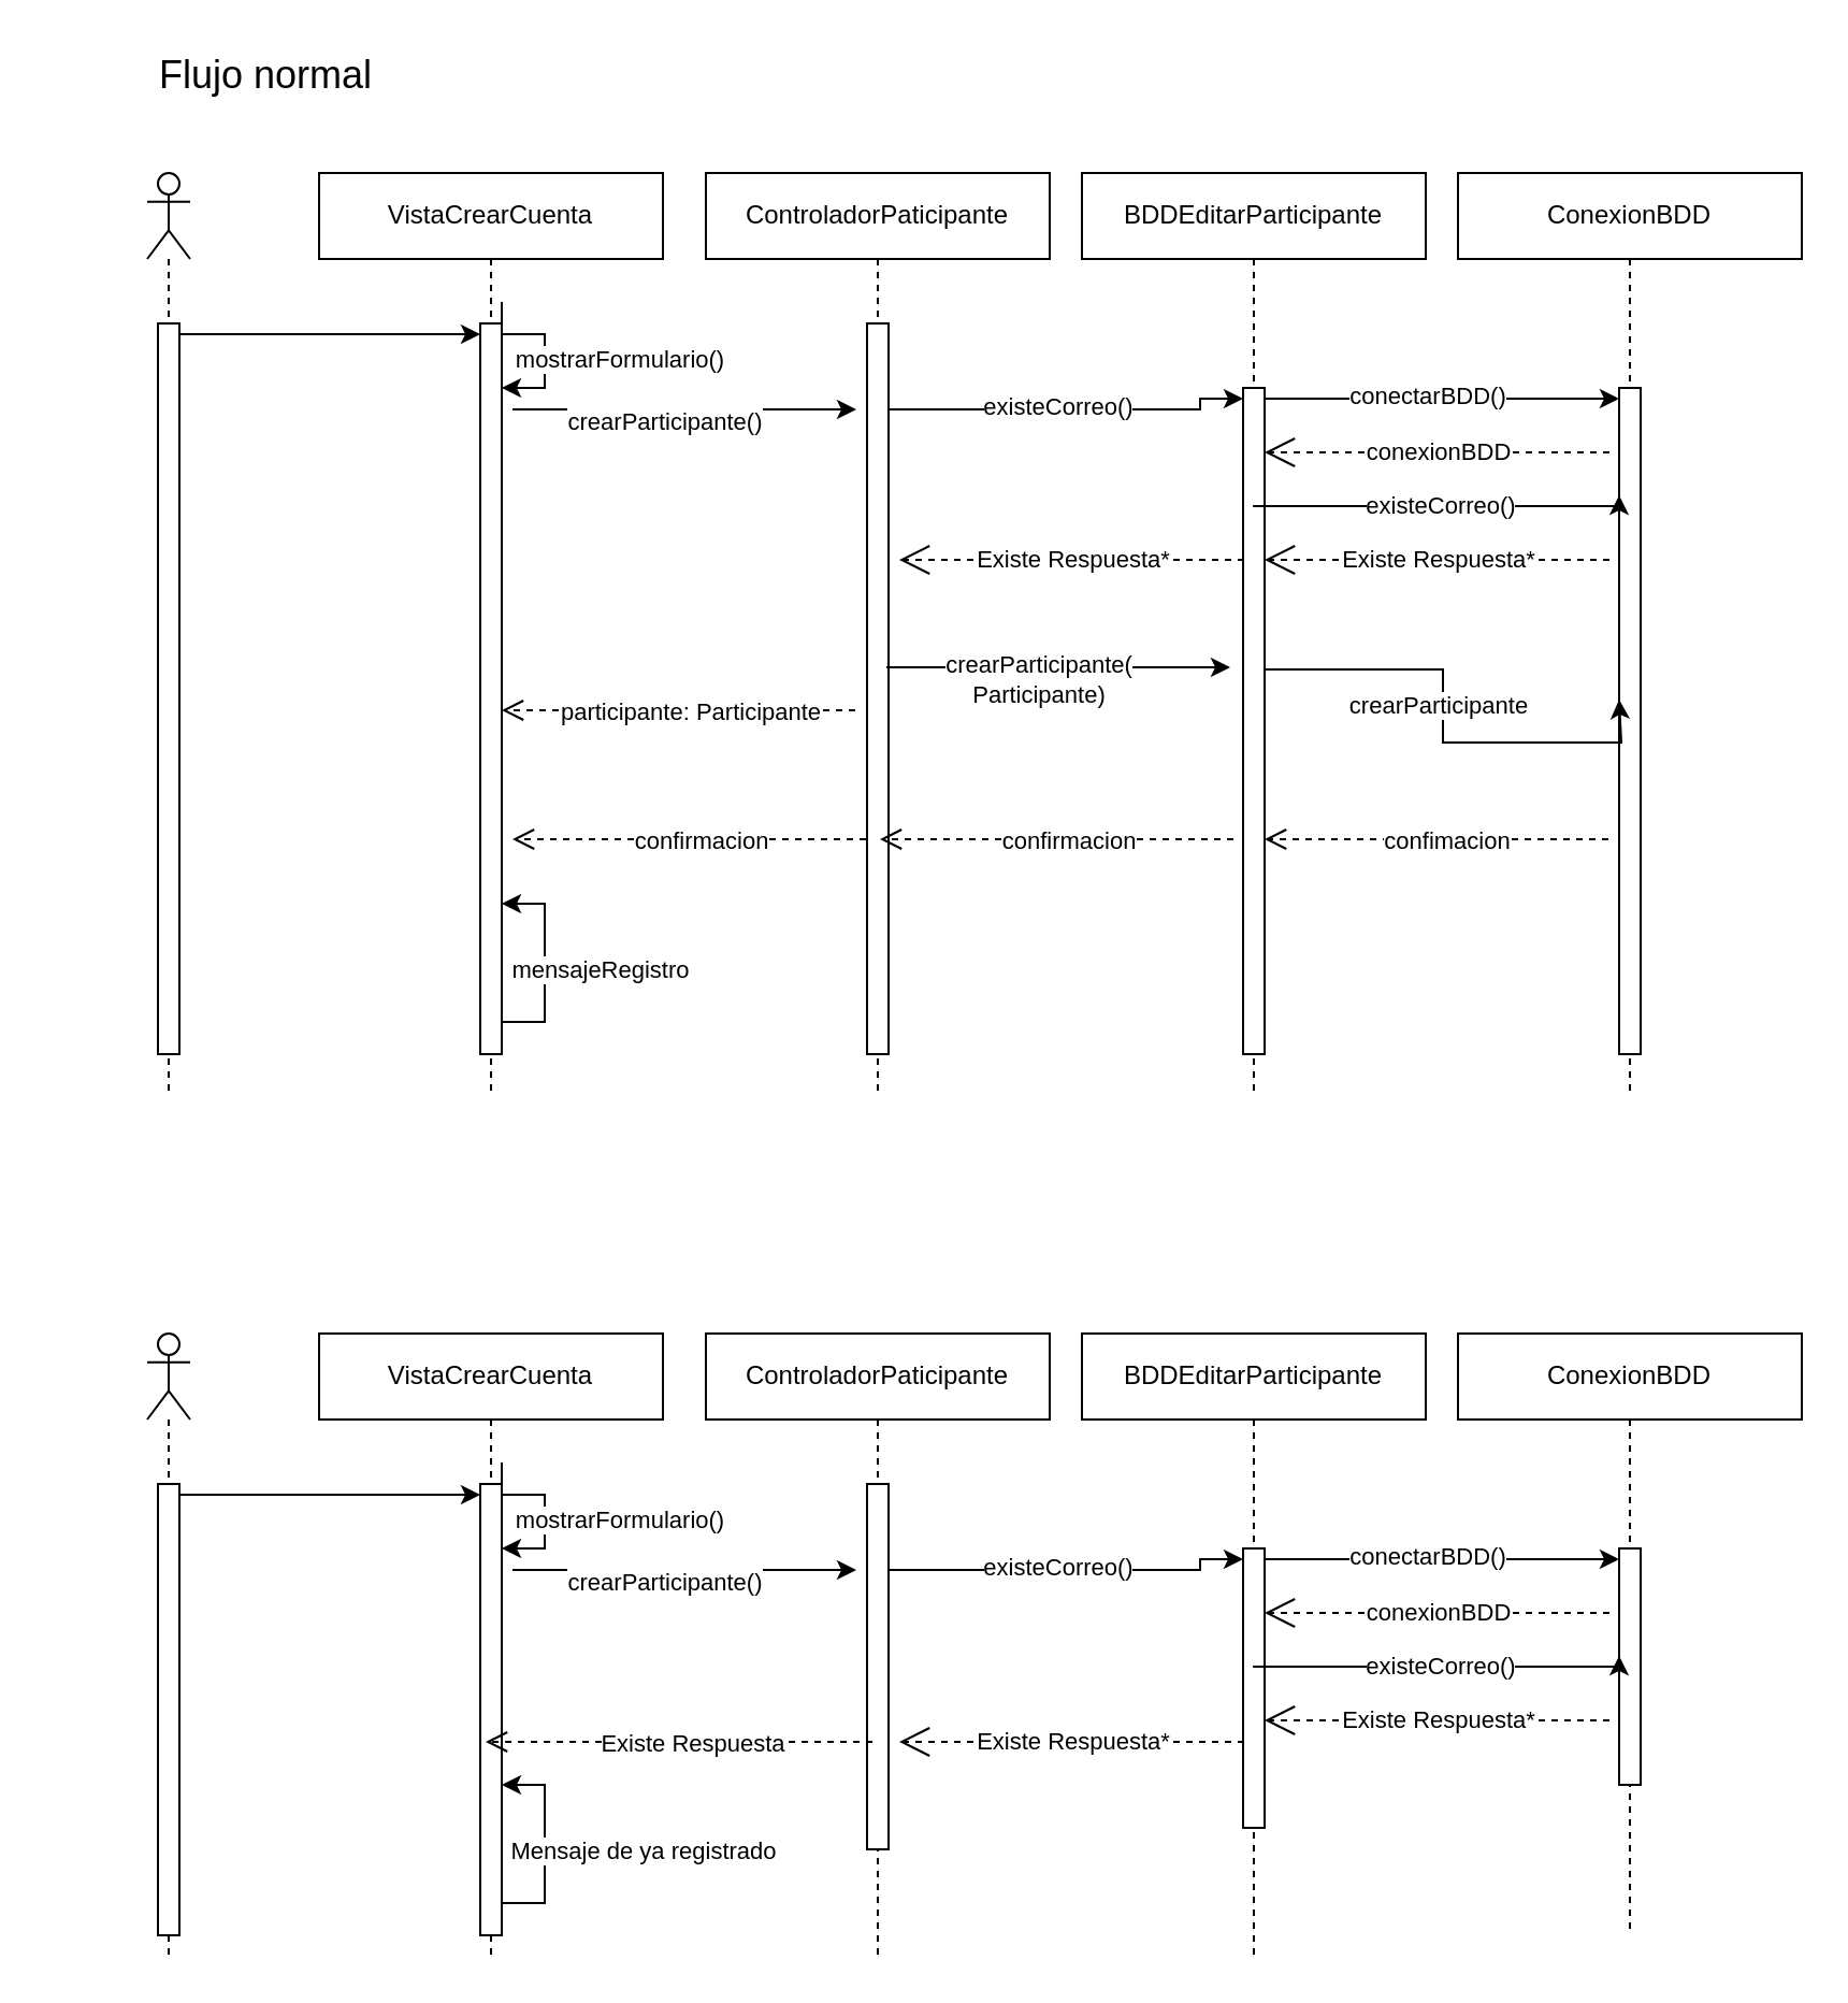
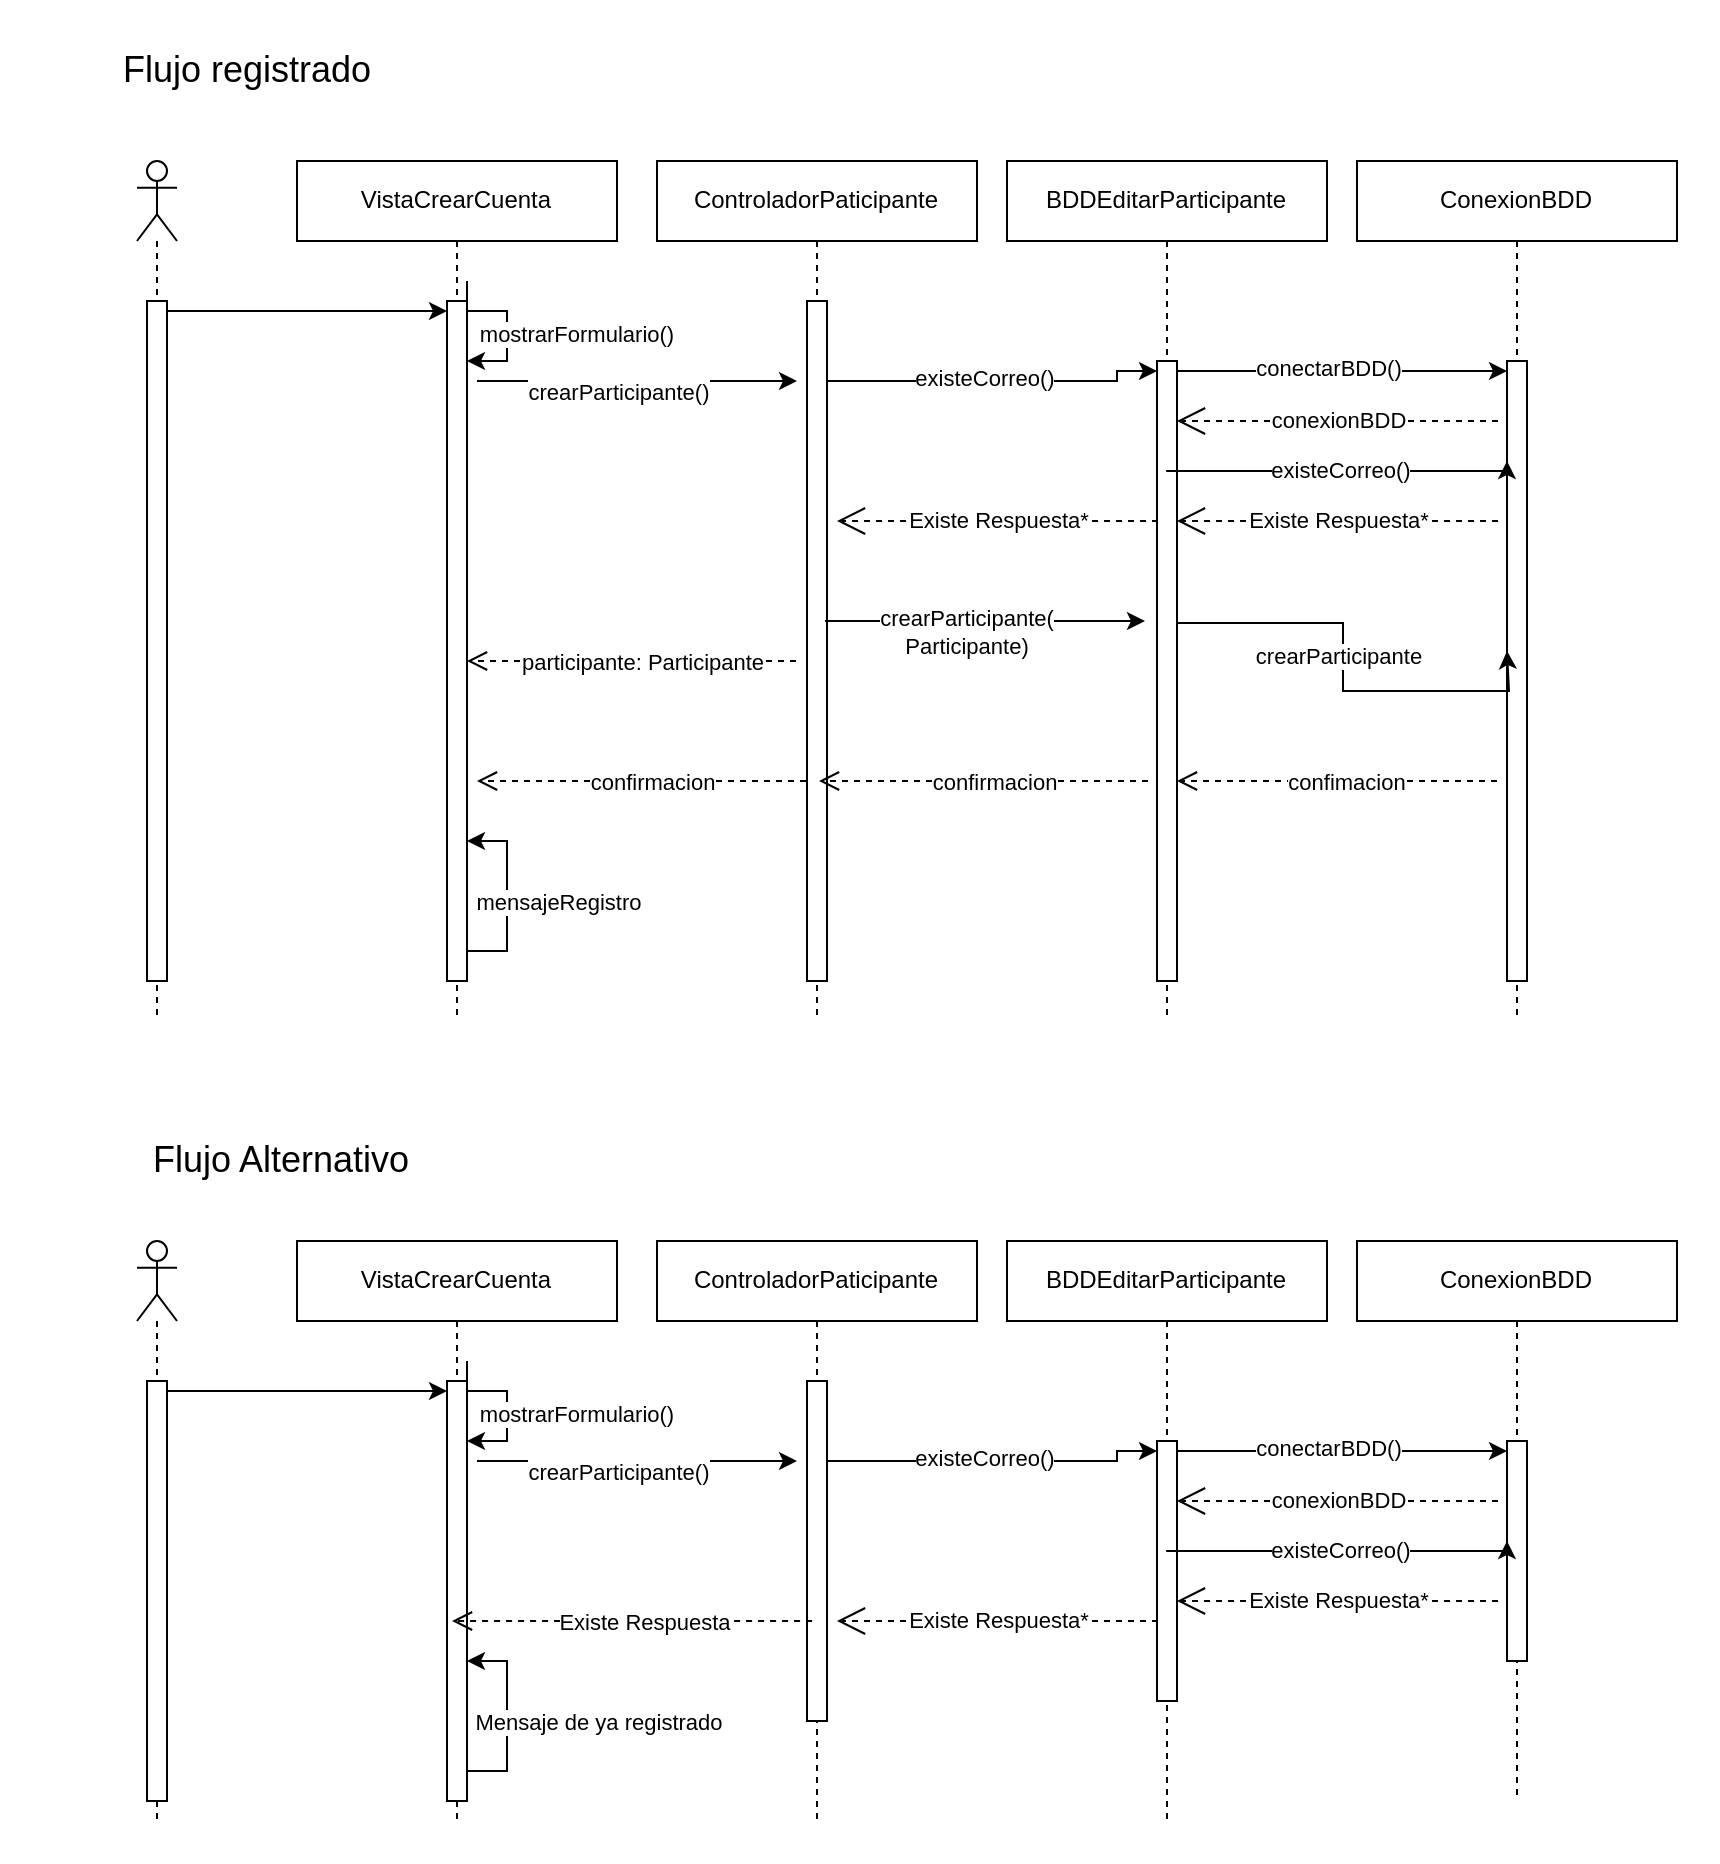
- <mxCell id="29" value="&lt;font style=&quot;font-size: 18px;&quot;&gt;Flujo normal&lt;/font&gt;" style="text;html=1;strokeColor=none;fillColor=none;align=center;verticalAlign=middle;whiteSpace=wrap;rounded=0;" vertex="1" parent="1"><mxGeometry x="20.5" y="20" width="205" height="30" as="geometry" /></mxCell>
+ <mxCell id="29" value="&lt;font style=&quot;font-size: 18px;&quot;&gt;Flujo registrado&lt;/font&gt;" style="text;html=1;strokeColor=none;fillColor=none;align=center;verticalAlign=middle;whiteSpace=wrap;rounded=0;" vertex="1" parent="1"><mxGeometry x="20.5" y="20" width="205" height="30" as="geometry" /></mxCell>
+ <mxCell id="37" value="&lt;span style=&quot;font-size: 18px;&quot;&gt;Flujo Alternativo&lt;/span&gt;" style="text;html=1;strokeColor=none;fillColor=none;align=center;verticalAlign=middle;whiteSpace=wrap;rounded=0;" vertex="1" parent="1"><mxGeometry x="38" y="565" width="205" height="30" as="geometry" /></mxCell>
